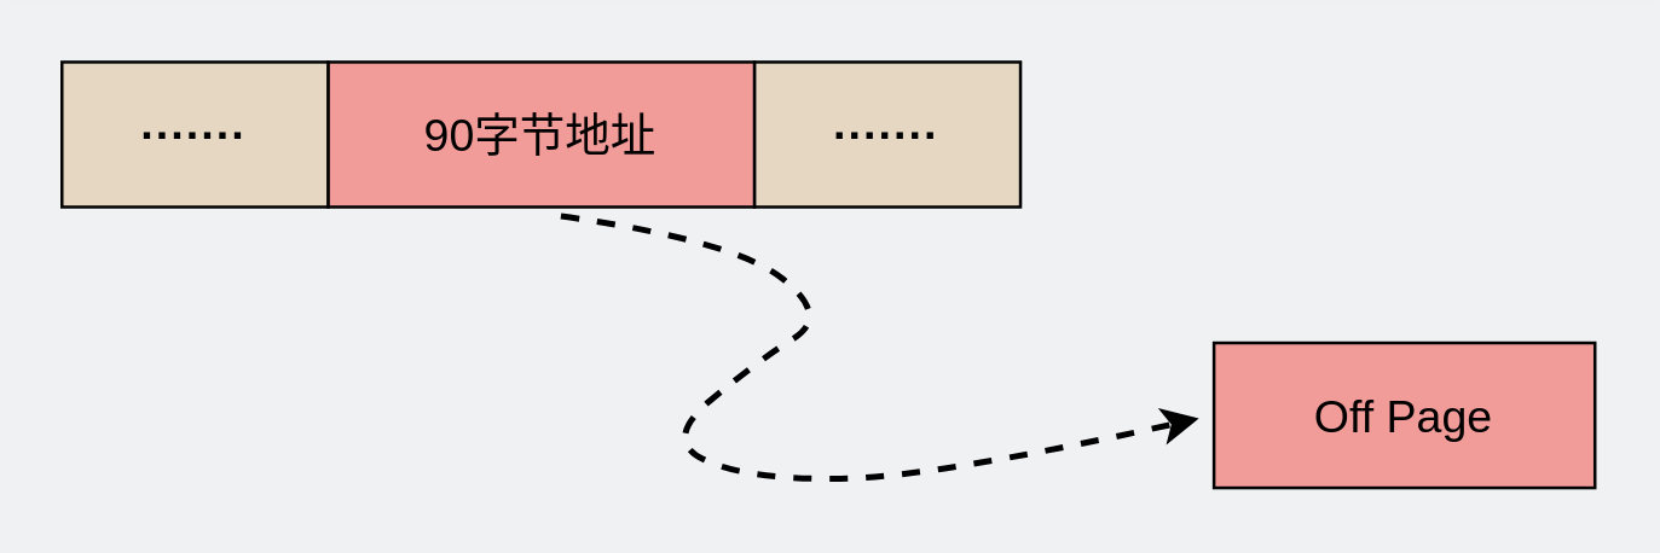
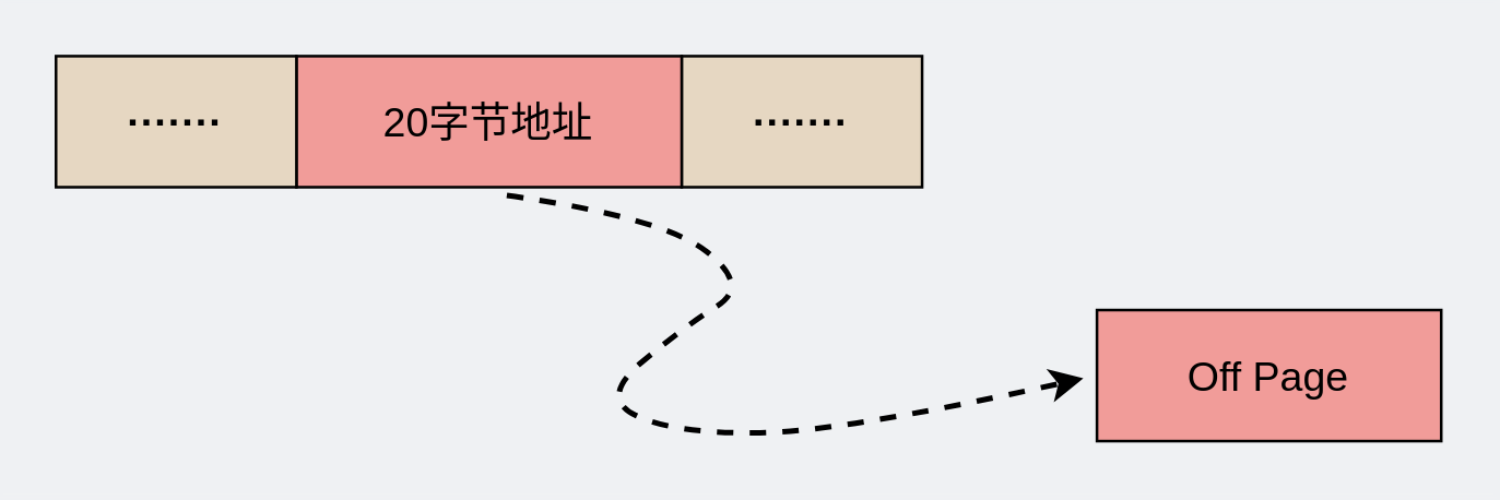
- <mxCell id="4" value="&lt;font color=&quot;#000000&quot;&gt;90字节地址&lt;/font&gt;" style="rounded=0;whiteSpace=wrap;html=1;fillColor=#F19C99;gradientColor=none;fontSize=15;fontColor=#FFFFFF;" parent="1" vertex="1"><mxGeometry x="108" y="20" width="141" height="48" as="geometry" /></mxCell>
+ <mxCell id="4" value="&lt;font color=&quot;#000000&quot;&gt;20字节地址&lt;/font&gt;" style="rounded=0;whiteSpace=wrap;html=1;fillColor=#F19C99;gradientColor=none;fontSize=15;fontColor=#FFFFFF;" parent="1" vertex="1"><mxGeometry x="108" y="20" width="141" height="48" as="geometry" /></mxCell>
